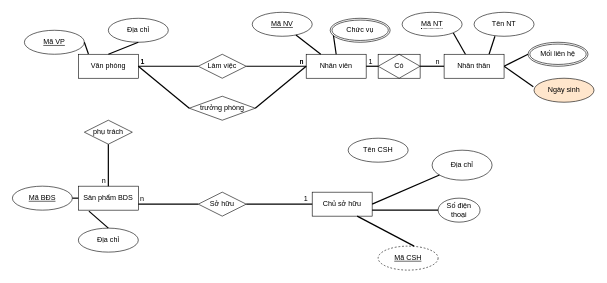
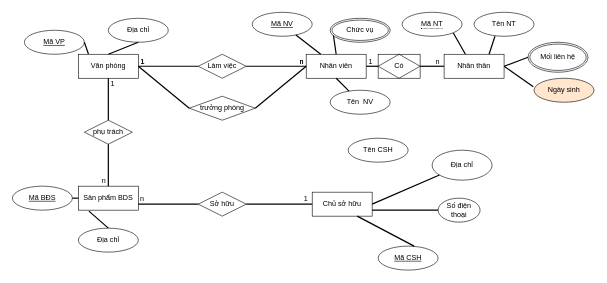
- <mxCell id="16" value="Mối liên hệ" style="ellipse;shape=doubleEllipse;margin=3;whiteSpace=wrap;html=1;align=center;" vertex="1" parent="1"><mxGeometry x="880" y="70" width="100" height="40" as="geometry" /></mxCell>
+ <mxCell id="16" value="Mối liên hệ" style="ellipse;shape=doubleEllipse;margin=3;whiteSpace=wrap;html=1;align=center;" vertex="1" parent="1"><mxGeometry x="880" y="70" width="100" height="50" as="geometry" /></mxCell>
+ <mxCell id="21" value="" style="endArrow=none;html=1;rounded=0;strokeWidth=2;entryX=0.5;entryY=1;entryDx=0;entryDy=0;" edge="1" parent="1" source="9" target="3"><mxGeometry relative="1" as="geometry"><mxPoint x="570" y="90" as="sourcePoint" /><mxPoint x="564.645" y="64.142" as="targetPoint" /></mxGeometry></mxCell>
+ <mxCell id="44" value="" style="endArrow=none;html=1;rounded=0;strokeWidth=2;entryX=0.5;entryY=1;entryDx=0;entryDy=0;exitX=0.5;exitY=0;exitDx=0;exitDy=0;" edge="1" parent="1" source="43" target="2"><mxGeometry relative="1" as="geometry"><mxPoint x="360" y="290" as="sourcePoint" /><mxPoint x="100" y="220" as="targetPoint" /></mxGeometry></mxCell>
+ <mxCell id="45" value="1" style="resizable=0;html=1;align=right;verticalAlign=bottom;" connectable="0" vertex="1" parent="44"><mxGeometry x="1" relative="1" as="geometry"><mxPoint x="11" y="18" as="offset" /></mxGeometry></mxCell>
+ <mxCell id="9" value="Tên&amp;nbsp; NV" style="ellipse;whiteSpace=wrap;html=1;align=center;" vertex="1" parent="1"><mxGeometry x="550" y="150" width="100" height="40" as="geometry" /></mxCell>
- <mxCell id="13" value="Mã CSH" style="ellipse;whiteSpace=wrap;html=1;align=center;fontStyle=4;dashed=1;" vertex="1" parent="1"><mxGeometry x="630" y="410" width="100" height="40" as="geometry" /></mxCell>
+ <mxCell id="13" value="Mã CSH" style="ellipse;whiteSpace=wrap;html=1;align=center;fontStyle=4;" vertex="1" parent="1"><mxGeometry x="630" y="410" width="100" height="40" as="geometry" /></mxCell>
